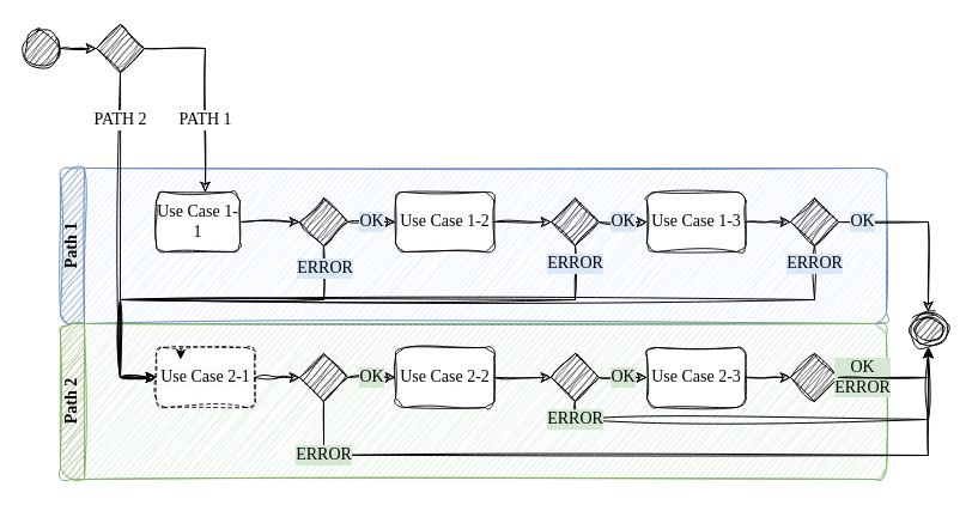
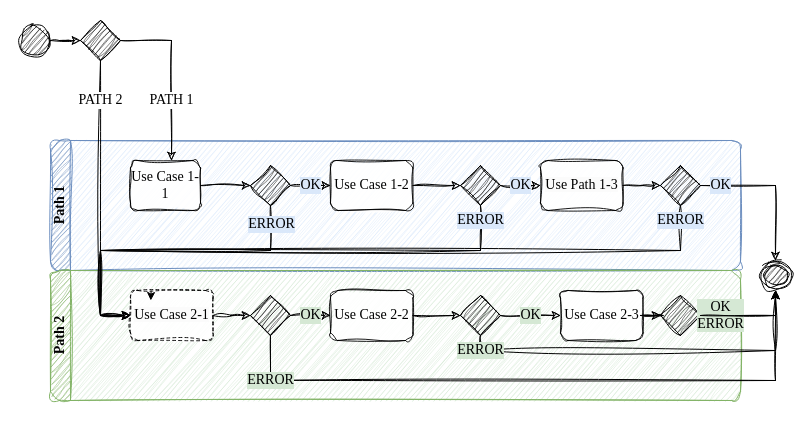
- <mxCell id="10" value="&lt;span style=&quot;color: rgb(0, 0, 0); font-size: 14px; font-style: normal; font-variant-ligatures: normal; font-variant-caps: normal; font-weight: 400; letter-spacing: normal; orphans: 2; text-align: center; text-indent: 0px; text-transform: none; widows: 2; word-spacing: 0px; -webkit-text-stroke-width: 0px; background-color: rgb(251, 251, 251); text-decoration-thickness: initial; text-decoration-style: initial; text-decoration-color: initial; float: none; display: inline !important;&quot;&gt;Use Case 1-3&lt;/span&gt;" style="rounded=1;whiteSpace=wrap;html=1;opacity=90;sketch=1;curveFitting=1;jiggle=2;fontFamily=Just Another Hand;fontSource=https%3A%2F%2Ffonts.googleapis.com%2Fcss%3Ffamily%3DJust%2BAnother%2BHand;fontSize=14;" parent="2" vertex="1"><mxGeometry x="490" y="20" width="82.5" height="50" as="geometry" /></mxCell>
+ <mxCell id="10" value="&lt;span style=&quot;color: rgb(0, 0, 0); font-size: 14px; font-style: normal; font-variant-ligatures: normal; font-variant-caps: normal; font-weight: 400; letter-spacing: normal; orphans: 2; text-align: center; text-indent: 0px; text-transform: none; widows: 2; word-spacing: 0px; -webkit-text-stroke-width: 0px; background-color: rgb(251, 251, 251); text-decoration-thickness: initial; text-decoration-style: initial; text-decoration-color: initial; float: none; display: inline !important;&quot;&gt;Use Path 1-3&lt;/span&gt;" style="rounded=1;whiteSpace=wrap;html=1;opacity=90;sketch=1;curveFitting=1;jiggle=2;fontFamily=Just Another Hand;fontSource=https%3A%2F%2Ffonts.googleapis.com%2Fcss%3Ffamily%3DJust%2BAnother%2BHand;fontSize=14;" parent="2" vertex="1"><mxGeometry x="490" y="20" width="82.5" height="50" as="geometry" /></mxCell>
- <mxCell id="16" value="Use Case 2-3" style="rounded=1;whiteSpace=wrap;html=1;opacity=90;sketch=1;curveFitting=1;jiggle=2;fontFamily=Just Another Hand;fontSource=https%3A%2F%2Ffonts.googleapis.com%2Fcss%3Ffamily%3DJust%2BAnother%2BHand;fontSize=14;" parent="14" vertex="1"><mxGeometry x="490" y="20" width="82.5" height="50" as="geometry" /></mxCell>
+ <mxCell id="16" value="Use Case 2-3" style="rounded=1;whiteSpace=wrap;html=1;opacity=90;sketch=1;curveFitting=1;jiggle=2;fontFamily=Just Another Hand;fontSource=https%3A%2F%2Ffonts.googleapis.com%2Fcss%3Ffamily%3DJust%2BAnother%2BHand;fontSize=14;" parent="14" vertex="1"><mxGeometry x="510" y="20" width="82.5" height="50" as="geometry" /></mxCell>
